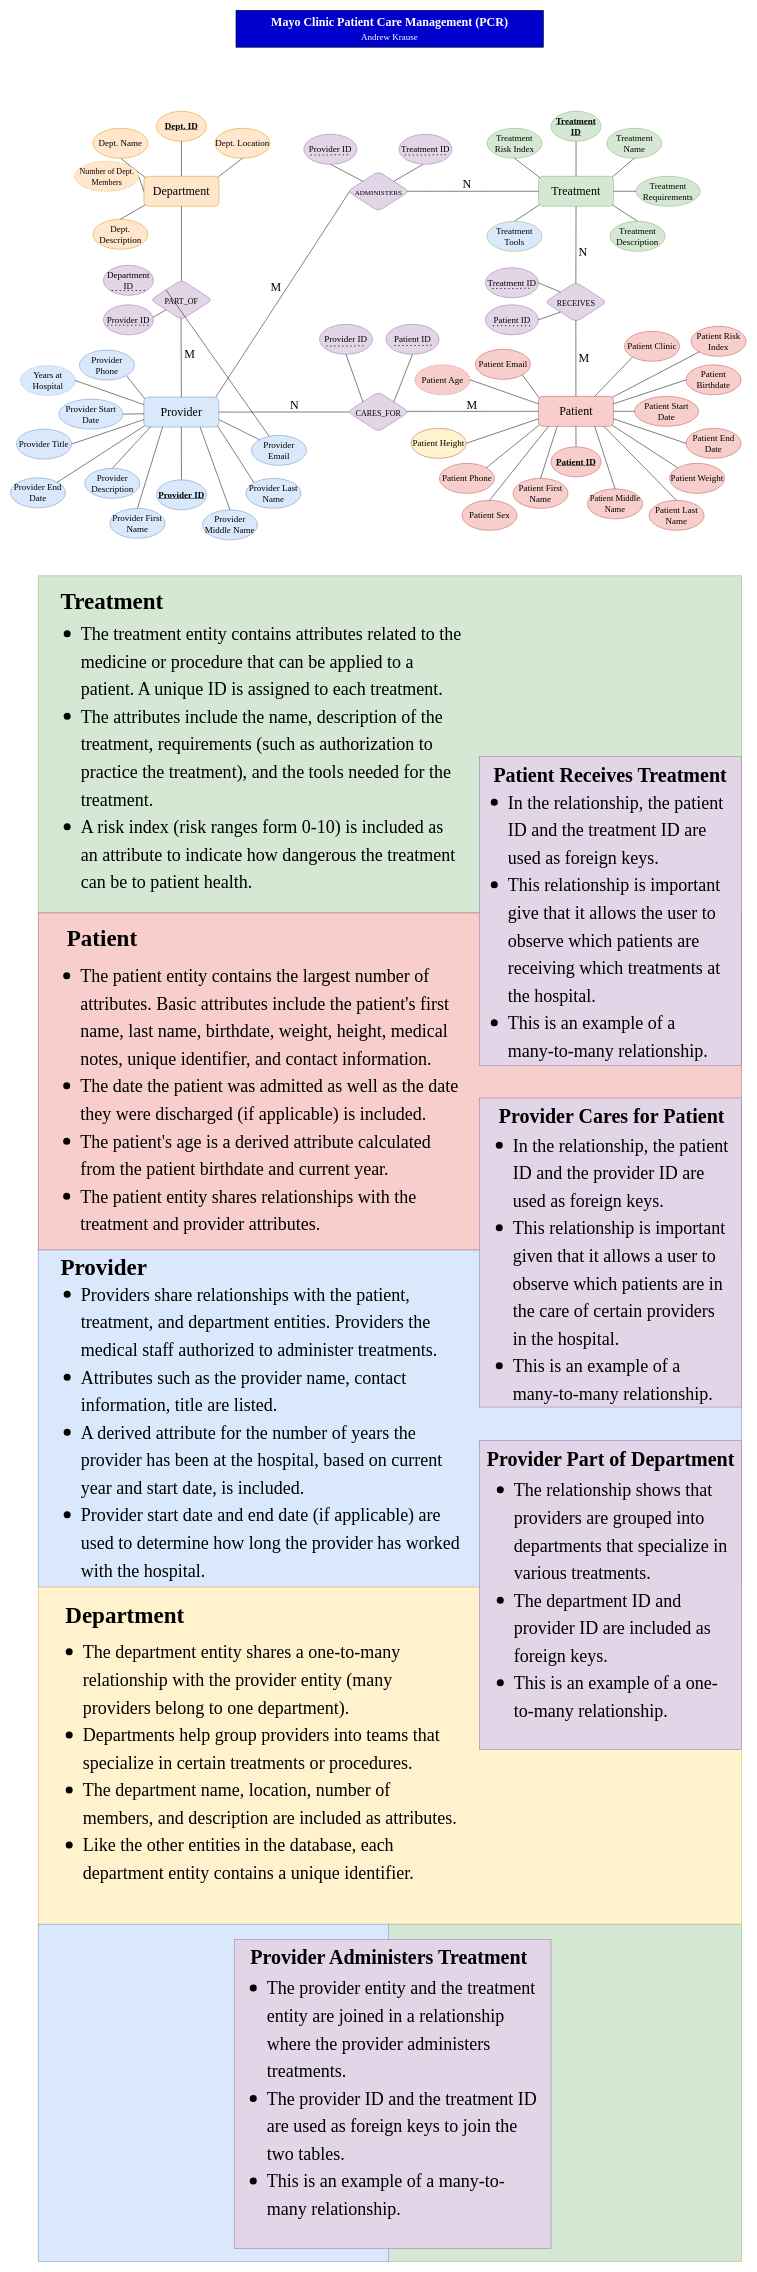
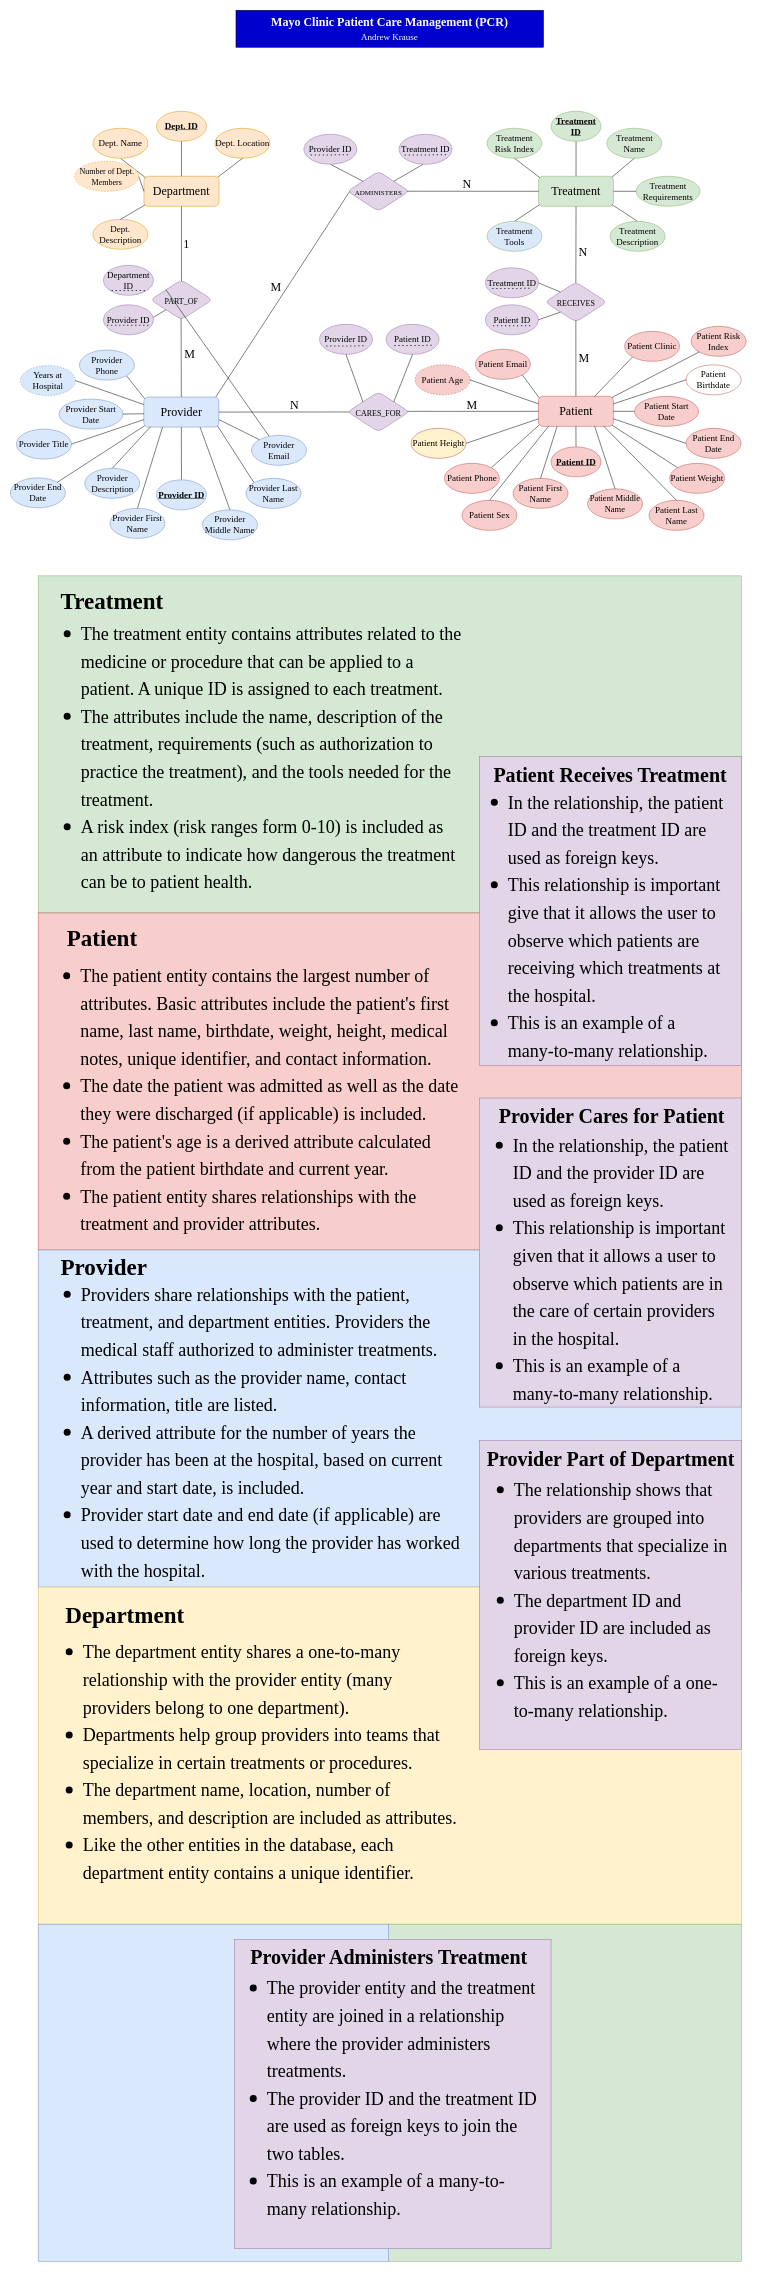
+ <mxCell id="100" value="1" style="text;html=1;strokeColor=none;fillColor=none;align=center;verticalAlign=middle;whiteSpace=wrap;rounded=0;fontFamily=Times New Roman;fontSize=24;" parent="1" vertex="1"><mxGeometry x="342" y="472" width="60" height="30" as="geometry" /></mxCell>
- <mxCell id="91" value="&lt;h2&gt;&lt;span style=&quot;font-weight: normal&quot;&gt;Patient Birthdate&lt;/span&gt;&lt;/h2&gt;" style="ellipse;whiteSpace=wrap;html=1;fontFamily=Times New Roman;fillColor=#f8cecc;strokeColor=#b85450;" parent="1" vertex="1"><mxGeometry x="1371" y="729" width="110" height="60" as="geometry" /></mxCell>
+ <mxCell id="91" value="&lt;h2&gt;&lt;span style=&quot;font-weight: normal&quot;&gt;Patient Birthdate&lt;/span&gt;&lt;/h2&gt;" style="ellipse;whiteSpace=wrap;html=1;fontFamily=Times New Roman;fillColor=#ffffff;strokeColor=#b85450;" parent="1" vertex="1"><mxGeometry x="1371" y="729" width="110" height="60" as="geometry" /></mxCell>
- <mxCell id="140" value="&lt;h2&gt;&lt;span style=&quot;font-weight: normal&quot;&gt;Patient Phone&lt;/span&gt;&lt;/h2&gt;" style="ellipse;whiteSpace=wrap;html=1;fontFamily=Times New Roman;fillColor=#f8cecc;strokeColor=#b85450;" parent="1" vertex="1"><mxGeometry x="877.77" y="926" width="110" height="60" as="geometry" /></mxCell>
+ <mxCell id="140" value="&lt;h2&gt;&lt;span style=&quot;font-weight: normal&quot;&gt;Patient Phone&lt;/span&gt;&lt;/h2&gt;" style="ellipse;whiteSpace=wrap;html=1;fontFamily=Times New Roman;fillColor=#f8cecc;strokeColor=#b85450;" parent="1" vertex="1"><mxGeometry x="887.77" y="926" width="110" height="60" as="geometry" /></mxCell>
